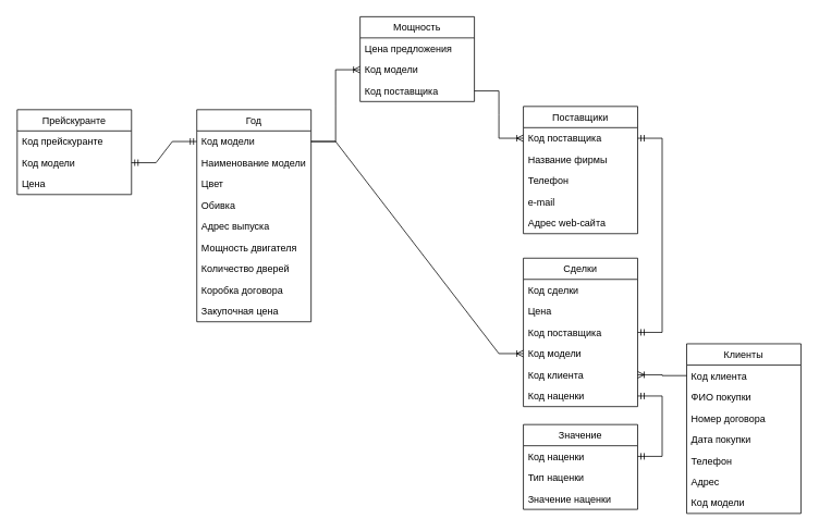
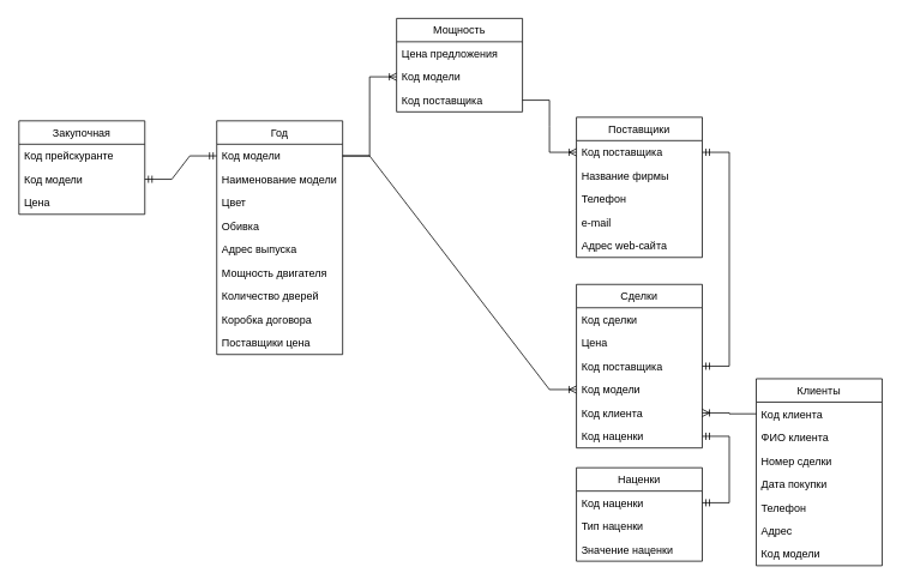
- <mxCell id="30" value="Прейскуранте" style="swimlane;fontStyle=0;childLayout=stackLayout;horizontal=1;startSize=26;fillColor=none;horizontalStack=0;resizeParent=1;resizeParentMax=0;resizeLast=0;collapsible=1;marginBottom=0;" vertex="1" parent="1"><mxGeometry x="20" y="134" width="140" height="104" as="geometry" /></mxCell>
+ <mxCell id="30" value="Закупочная" style="swimlane;fontStyle=0;childLayout=stackLayout;horizontal=1;startSize=26;fillColor=none;horizontalStack=0;resizeParent=1;resizeParentMax=0;resizeLast=0;collapsible=1;marginBottom=0;" vertex="1" parent="1"><mxGeometry x="20" y="134" width="140" height="104" as="geometry" /></mxCell>
- <mxCell id="17" value="Закупочная цена" style="text;strokeColor=none;fillColor=none;align=left;verticalAlign=top;spacingLeft=4;spacingRight=4;overflow=hidden;rotatable=0;points=[[0,0.5],[1,0.5]];portConstraint=eastwest;" vertex="1" parent="8"><mxGeometry y="234" width="140" height="26" as="geometry" /></mxCell>
+ <mxCell id="17" value="Поставщики цена" style="text;strokeColor=none;fillColor=none;align=left;verticalAlign=top;spacingLeft=4;spacingRight=4;overflow=hidden;rotatable=0;points=[[0,0.5],[1,0.5]];portConstraint=eastwest;" vertex="1" parent="8"><mxGeometry y="234" width="140" height="26" as="geometry" /></mxCell>
- <mxCell id="20" value="ФИО покупки" style="text;strokeColor=none;fillColor=none;align=left;verticalAlign=top;spacingLeft=4;spacingRight=4;overflow=hidden;rotatable=0;points=[[0,0.5],[1,0.5]];portConstraint=eastwest;" vertex="1" parent="18"><mxGeometry y="52" width="140" height="26" as="geometry" /></mxCell>
+ <mxCell id="20" value="ФИО клиента" style="text;strokeColor=none;fillColor=none;align=left;verticalAlign=top;spacingLeft=4;spacingRight=4;overflow=hidden;rotatable=0;points=[[0,0.5],[1,0.5]];portConstraint=eastwest;" vertex="1" parent="18"><mxGeometry y="52" width="140" height="26" as="geometry" /></mxCell>
- <mxCell id="21" value="Номер договора" style="text;strokeColor=none;fillColor=none;align=left;verticalAlign=top;spacingLeft=4;spacingRight=4;overflow=hidden;rotatable=0;points=[[0,0.5],[1,0.5]];portConstraint=eastwest;" vertex="1" parent="18"><mxGeometry y="78" width="140" height="26" as="geometry" /></mxCell>
+ <mxCell id="21" value="Номер сделки" style="text;strokeColor=none;fillColor=none;align=left;verticalAlign=top;spacingLeft=4;spacingRight=4;overflow=hidden;rotatable=0;points=[[0,0.5],[1,0.5]];portConstraint=eastwest;" vertex="1" parent="18"><mxGeometry y="78" width="140" height="26" as="geometry" /></mxCell>
- <mxCell id="26" value="Значение" style="swimlane;fontStyle=0;childLayout=stackLayout;horizontal=1;startSize=26;fillColor=none;horizontalStack=0;resizeParent=1;resizeParentMax=0;resizeLast=0;collapsible=1;marginBottom=0;" vertex="1" parent="1"><mxGeometry x="640" y="520" width="140" height="104" as="geometry" /></mxCell>
+ <mxCell id="26" value="Наценки" style="swimlane;fontStyle=0;childLayout=stackLayout;horizontal=1;startSize=26;fillColor=none;horizontalStack=0;resizeParent=1;resizeParentMax=0;resizeLast=0;collapsible=1;marginBottom=0;" vertex="1" parent="1"><mxGeometry x="640" y="520" width="140" height="104" as="geometry" /></mxCell>
